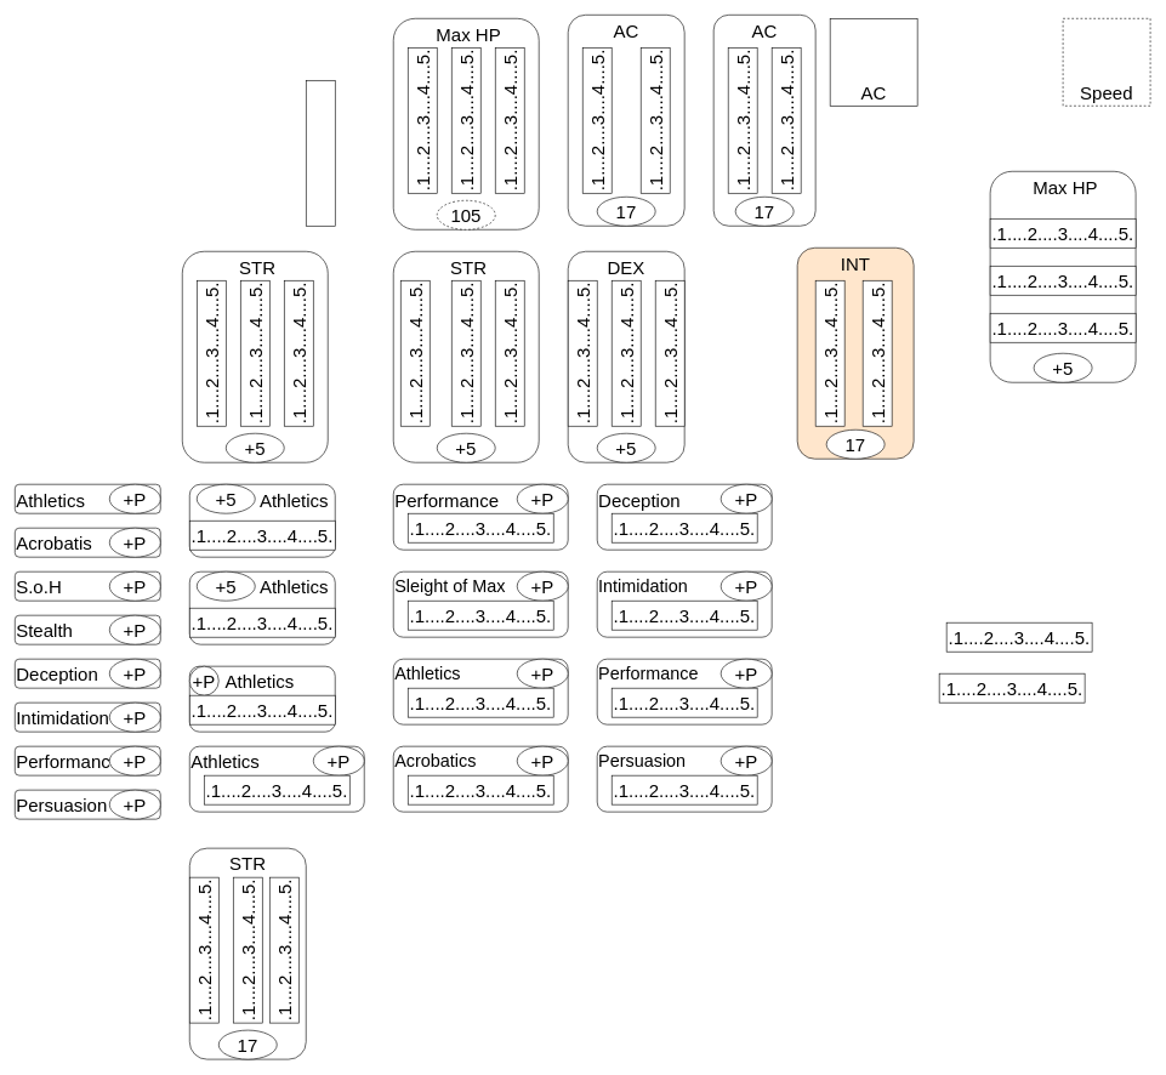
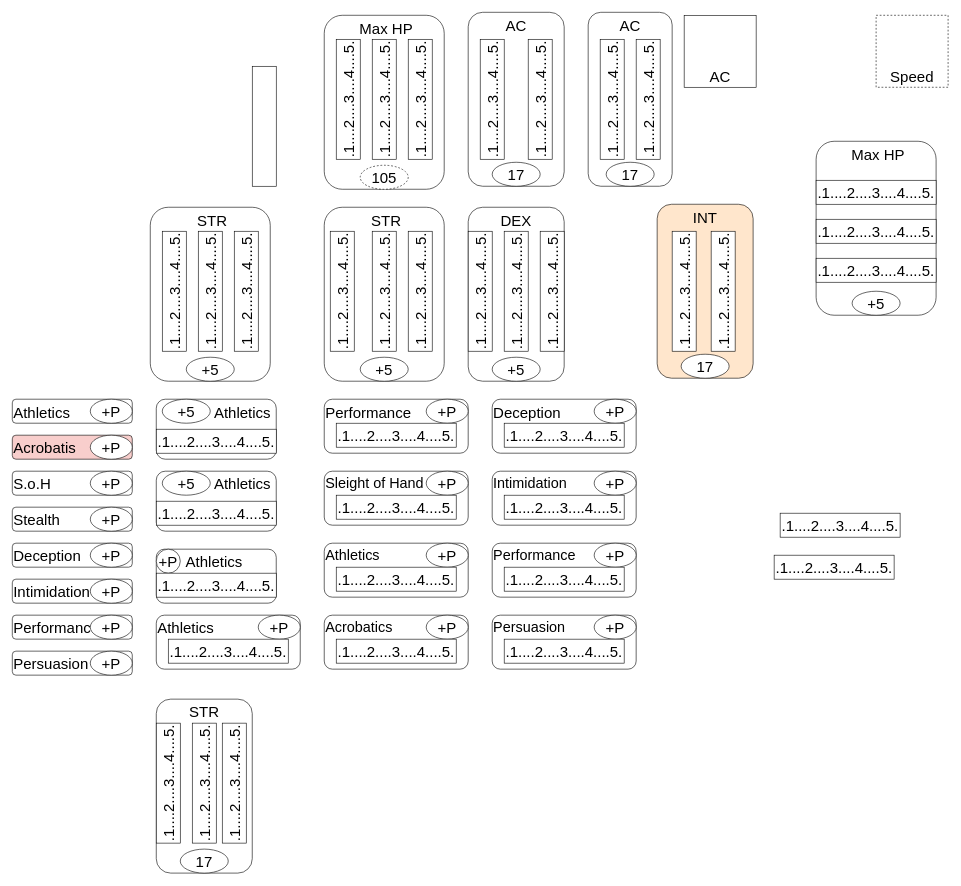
- <mxCell id="55" value="&lt;span style=&quot;font-size: 25px;&quot;&gt;Acrobatis&lt;/span&gt;" style="rounded=1;whiteSpace=wrap;html=1;verticalAlign=top;align=left;" vertex="1" parent="1"><mxGeometry x="20" y="725" width="200" height="40" as="geometry" /></mxCell>
+ <mxCell id="55" value="&lt;span style=&quot;font-size: 25px;&quot;&gt;Acrobatis&lt;/span&gt;" style="rounded=1;whiteSpace=wrap;html=1;verticalAlign=top;align=left;fillColor=#f8cecc;" vertex="1" parent="1"><mxGeometry x="20" y="725" width="200" height="40" as="geometry" /></mxCell>
- <mxCell id="80" value="&lt;font style=&quot;font-size: 24px;&quot;&gt;Sleight of Max&lt;/font&gt;" style="rounded=1;whiteSpace=wrap;html=1;verticalAlign=top;align=left;" vertex="1" parent="1"><mxGeometry x="540" y="785" width="240" height="90" as="geometry" /></mxCell>
+ <mxCell id="80" value="&lt;font style=&quot;font-size: 24px;&quot;&gt;Sleight of Hand&lt;/font&gt;" style="rounded=1;whiteSpace=wrap;html=1;verticalAlign=top;align=left;" vertex="1" parent="1"><mxGeometry x="540" y="785" width="240" height="90" as="geometry" /></mxCell>
